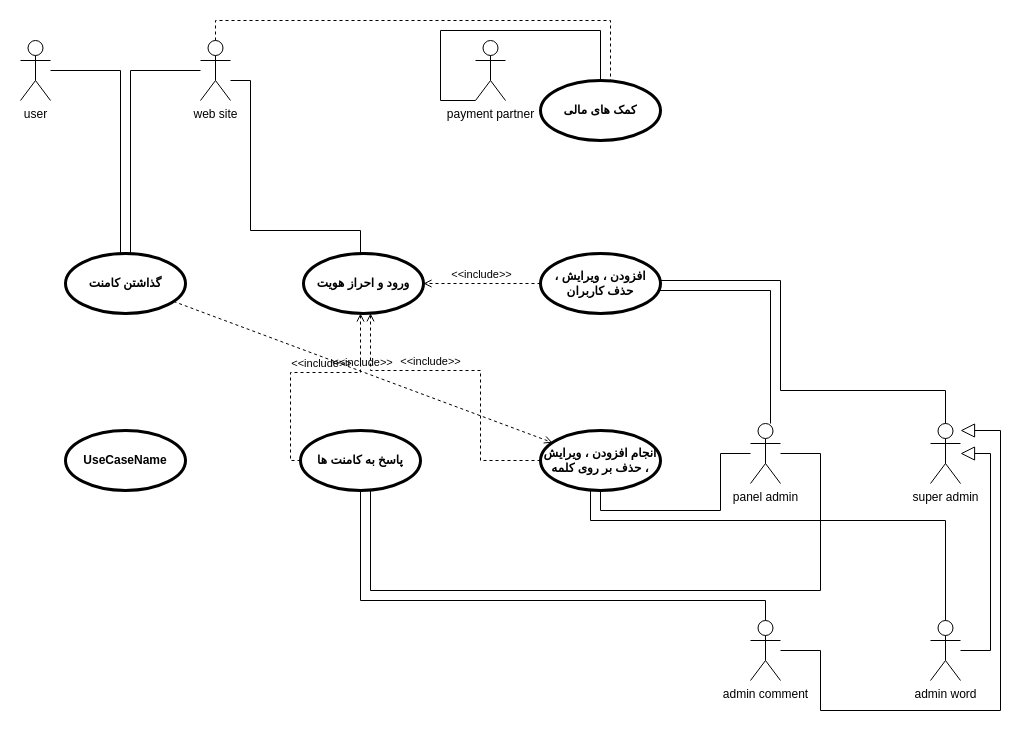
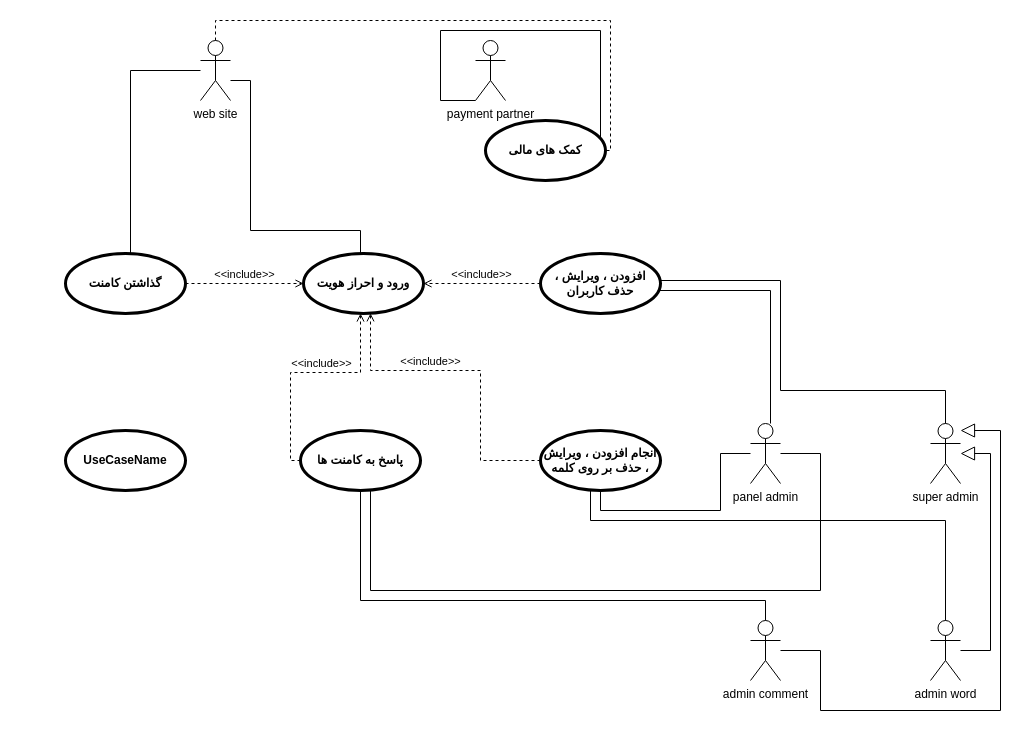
- <mxCell id="3" value="user" style="shape=umlActor;html=1;verticalLabelPosition=bottom;verticalAlign=top;align=center;" vertex="1" parent="2"><mxGeometry width="30" height="60" as="geometry" /></mxCell>
- <mxCell id="15" value="کمک های مالی" style="shape=ellipse;html=1;strokeWidth=3;fontStyle=1;whiteSpace=wrap;align=center;perimeter=ellipsePerimeter;" vertex="1" parent="1"><mxGeometry x="540" y="80" width="120" height="60" as="geometry" /></mxCell>
+ <mxCell id="15" value="کمک های مالی" style="shape=ellipse;html=1;strokeWidth=3;fontStyle=1;whiteSpace=wrap;align=center;perimeter=ellipsePerimeter;" vertex="1" parent="1"><mxGeometry x="485" y="120" width="120" height="60" as="geometry" /></mxCell>
- <mxCell id="20" value="" style="edgeStyle=orthogonalEdgeStyle;html=1;endArrow=none;verticalAlign=bottom;rounded=0;" edge="1" parent="1" source="3" target="13"><mxGeometry width="160" relative="1" as="geometry"><mxPoint x="150" y="240" as="sourcePoint" /><mxPoint x="310" y="240" as="targetPoint" /><Array as="points"><mxPoint x="120" y="70" /></Array></mxGeometry></mxCell>
- <mxCell id="22" value="&amp;lt;&amp;lt;include&amp;gt;&amp;gt;" style="html=1;endArrow=open;verticalAlign=bottom;dashed=1;labelBackgroundColor=none;rounded=0;" edge="1" parent="1" source="13" target="18"><mxGeometry width="160" relative="1" as="geometry"><mxPoint x="240" y="213" as="sourcePoint" /><mxPoint x="400" y="213" as="targetPoint" /><mxPoint as="offset" /></mxGeometry></mxCell>
+ <mxCell id="22" value="&amp;lt;&amp;lt;include&amp;gt;&amp;gt;" style="html=1;endArrow=open;verticalAlign=bottom;dashed=1;labelBackgroundColor=none;rounded=0;" edge="1" parent="1" source="13" target="14"><mxGeometry width="160" relative="1" as="geometry"><mxPoint x="240" y="213" as="sourcePoint" /><mxPoint x="400" y="213" as="targetPoint" /><mxPoint as="offset" /></mxGeometry></mxCell>
